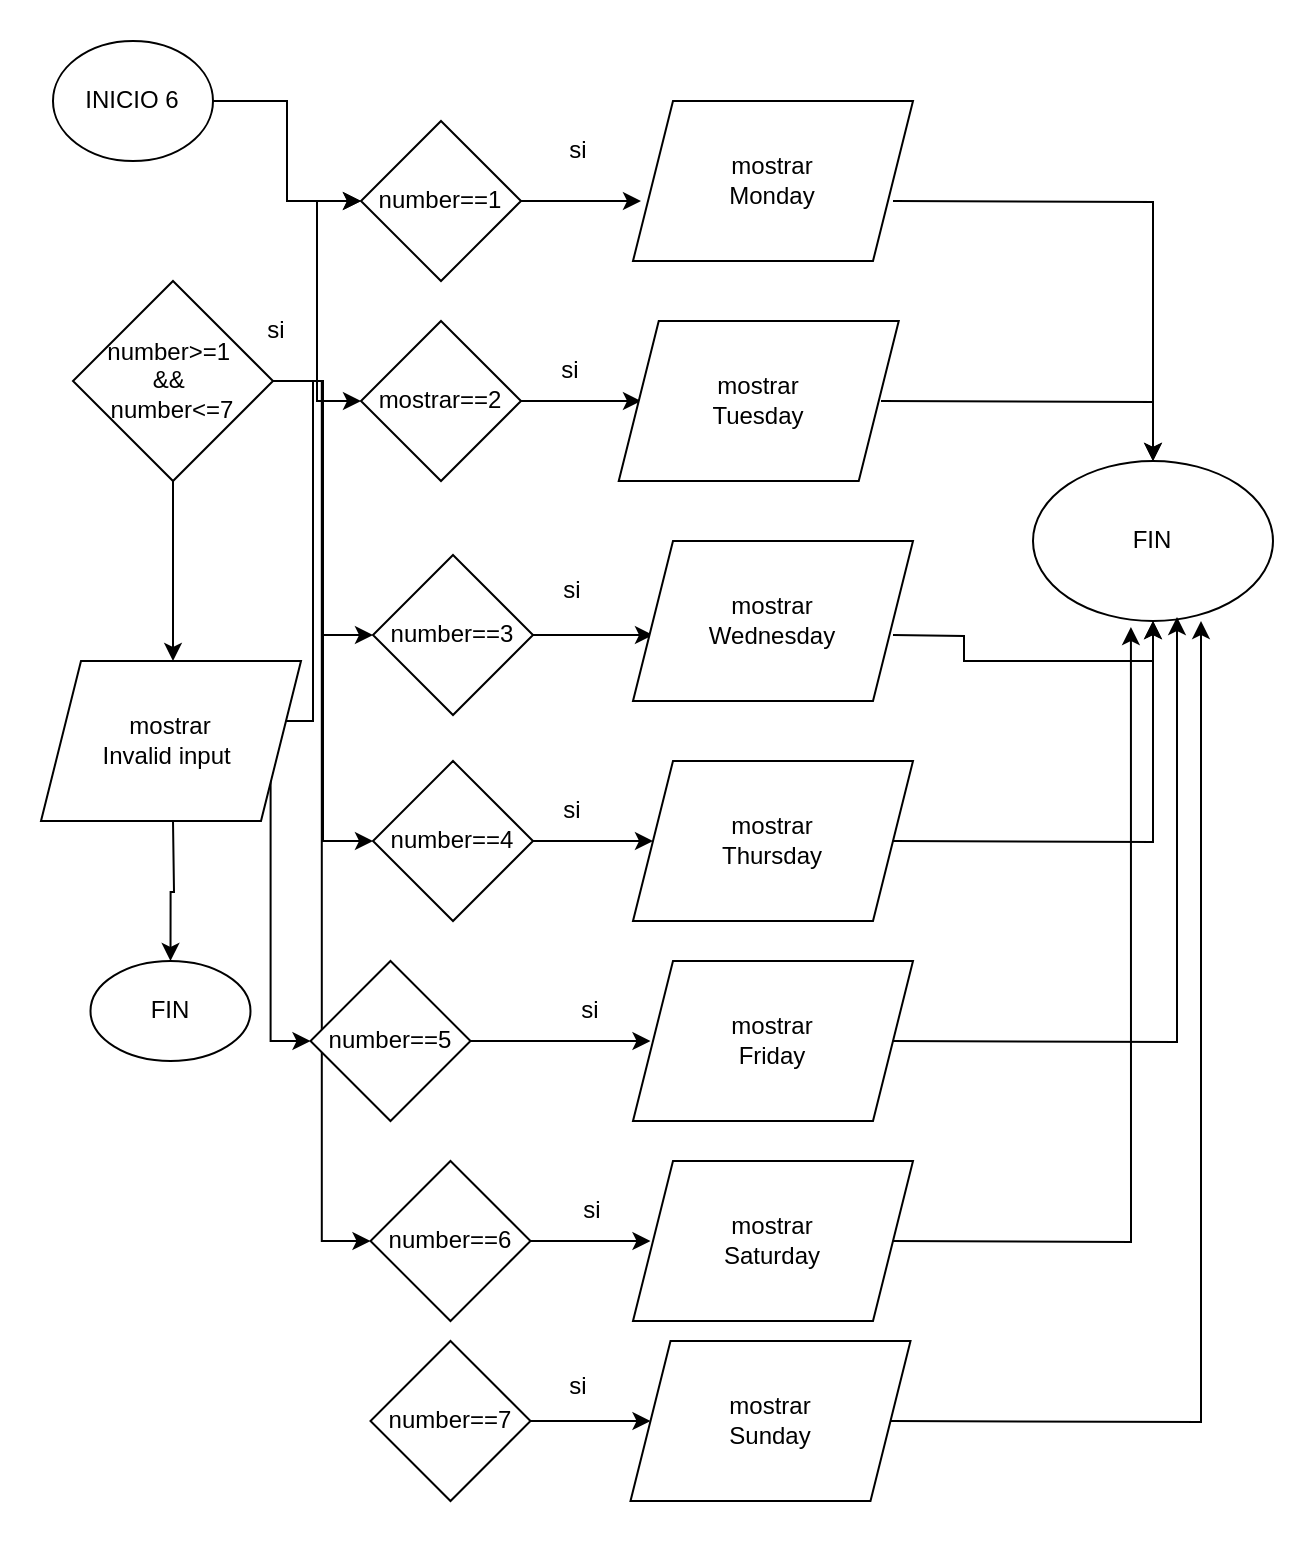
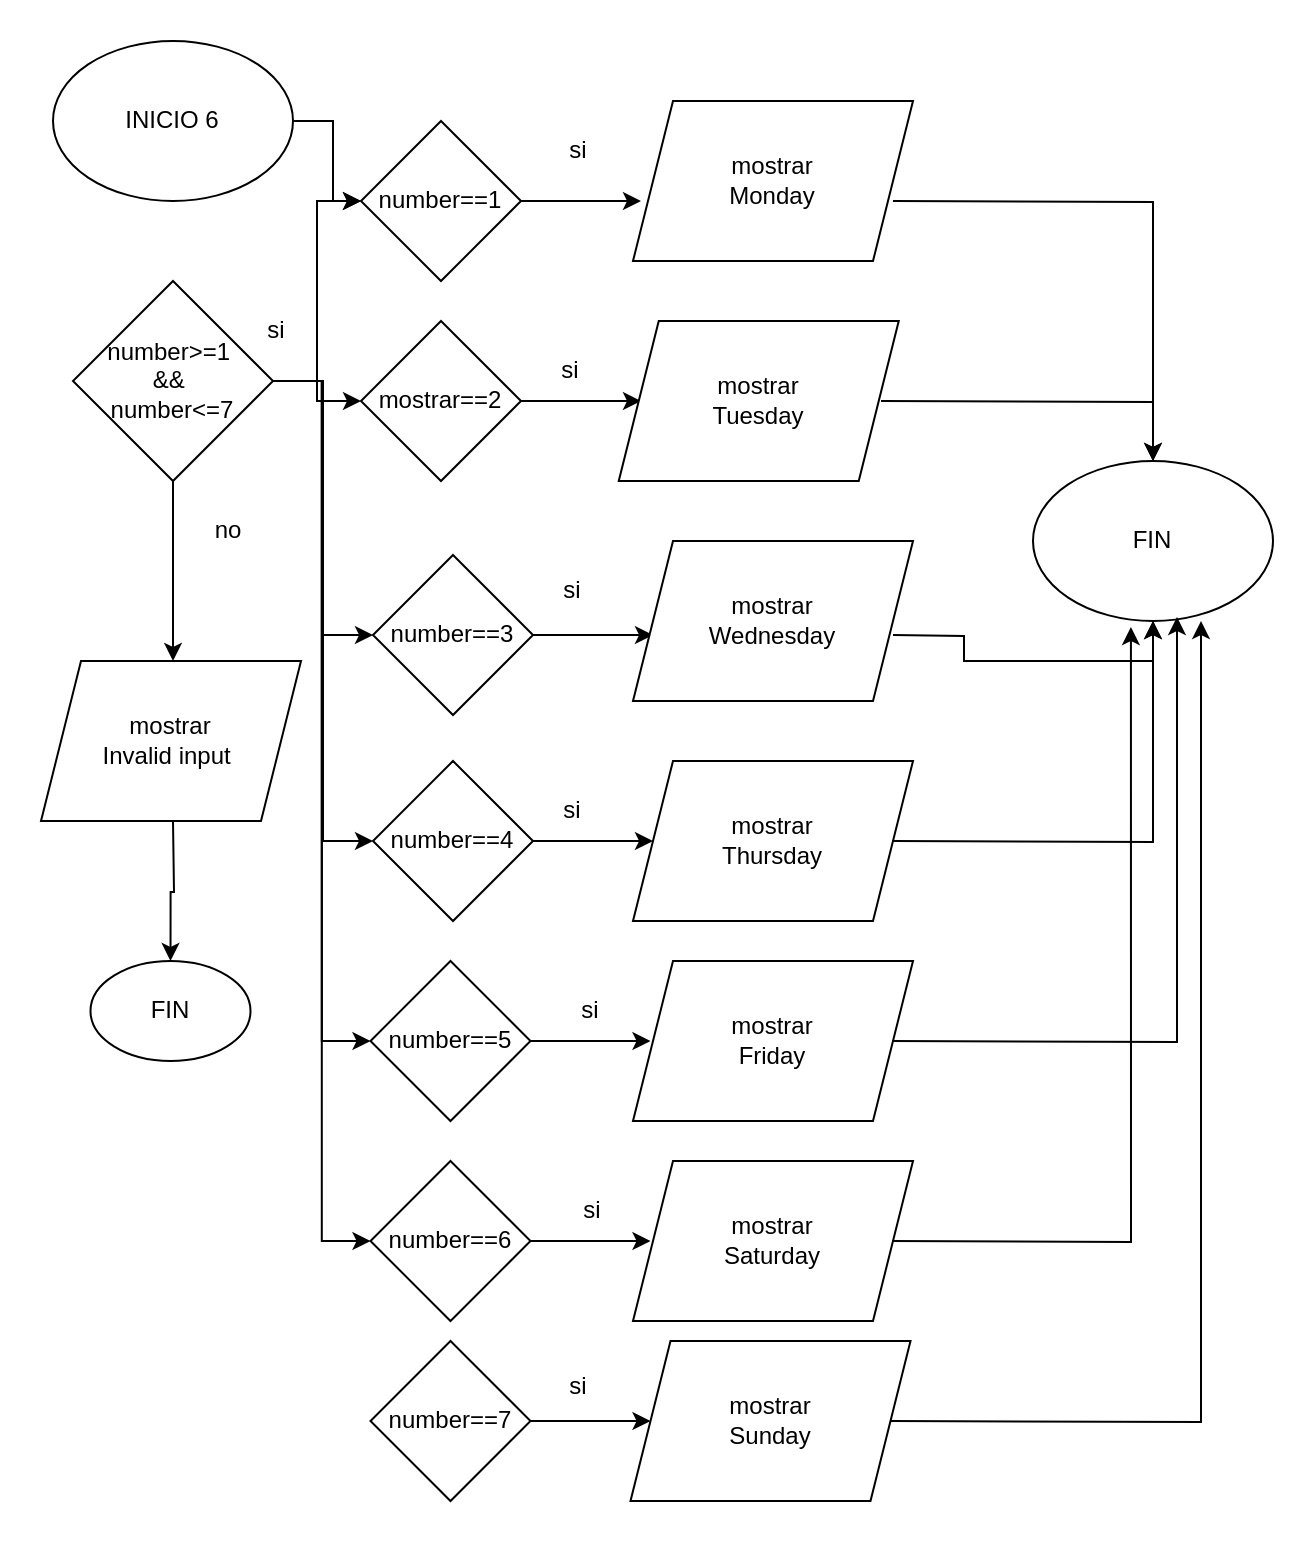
- <mxCell id="3" value="INICIO 6" style="ellipse;whiteSpace=wrap;html=1;" vertex="1" parent="1"><mxGeometry x="26" y="20" width="80" height="60" as="geometry" /></mxCell>
+ <mxCell id="3" value="INICIO 6" style="ellipse;whiteSpace=wrap;html=1;" vertex="1" parent="1"><mxGeometry x="26" y="20" width="120" height="80" as="geometry" /></mxCell>
+ <mxCell id="52" value="no" style="text;html=1;align=center;verticalAlign=middle;whiteSpace=wrap;rounded=0;" vertex="1" parent="1"><mxGeometry x="83.5" y="250" width="60" height="30" as="geometry" /></mxCell>
- <mxCell id="22" value="number==5" style="rhombus;whiteSpace=wrap;html=1;" vertex="1" parent="1"><mxGeometry x="154.75" y="480" width="80" height="80" as="geometry" /></mxCell>
+ <mxCell id="22" value="number==5" style="rhombus;whiteSpace=wrap;html=1;" vertex="1" parent="1"><mxGeometry x="184.75" y="480" width="80" height="80" as="geometry" /></mxCell>
